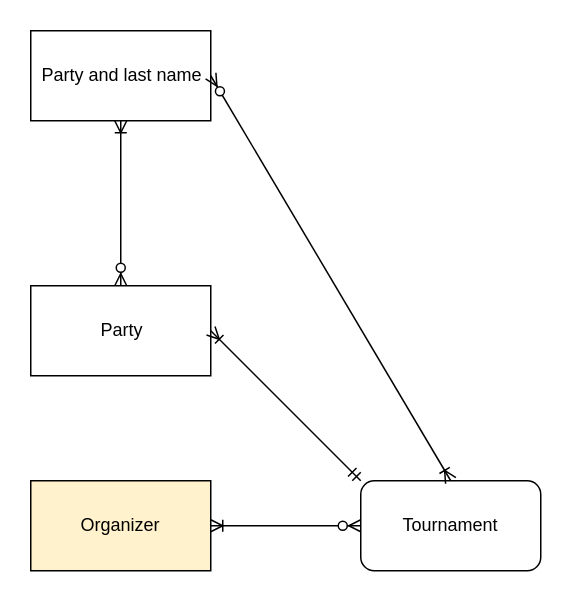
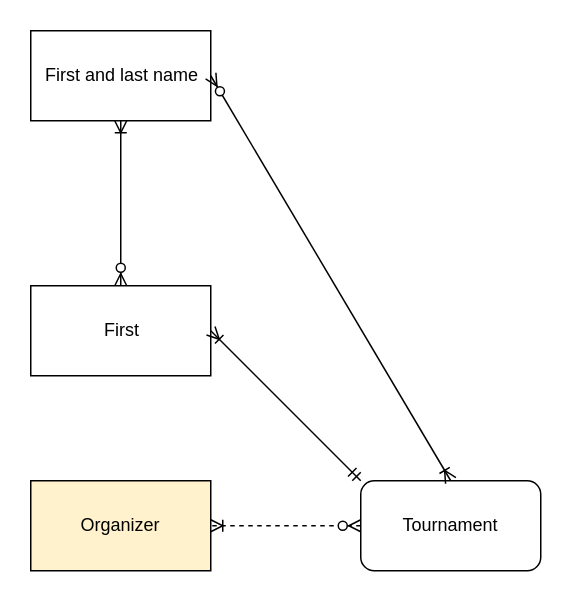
- <mxCell id="2" value="&lt;div style='width: 113.0px;height:auto;word-break: break-word;'&gt;&lt;div align=&quot;center&quot;&gt;&lt;span style=&quot;font-size:12px;font-family:Arial; line-height: 0;&quot;&gt;&lt;span style=&quot; line-height: normal;&quot;&gt;Party and last name&lt;/span&gt;&lt;/span&gt;&lt;/div&gt;&lt;/div&gt;" style="shape=rect;shadow=0;strokeWidth=1;fillColor=#FFFFFF;strokeColor=#000000;opacity=100.0;html=1;nl2Br=0;verticalAlign=middle;align=center;spacingLeft=2.0;spacingRight=0;whiteSpace=wrap;gliffyId=1;" parent="1" vertex="1"><mxGeometry x="20" y="20" width="120" height="60" as="geometry" /></mxCell>
+ <mxCell id="2" value="&lt;div style='width: 113.0px;height:auto;word-break: break-word;'&gt;&lt;div align=&quot;center&quot;&gt;&lt;span style=&quot;font-size:12px;font-family:Arial; line-height: 0;&quot;&gt;&lt;span style=&quot; line-height: normal;&quot;&gt;First and last name&lt;/span&gt;&lt;/span&gt;&lt;/div&gt;&lt;/div&gt;" style="shape=rect;shadow=0;strokeWidth=1;fillColor=#FFFFFF;strokeColor=#000000;opacity=100.0;html=1;nl2Br=0;verticalAlign=middle;align=center;spacingLeft=2.0;spacingRight=0;whiteSpace=wrap;gliffyId=1;" parent="1" vertex="1"><mxGeometry x="20" y="20" width="120" height="60" as="geometry" /></mxCell>
- <mxCell id="3" value="&lt;div style='width: 113.0px;height:auto;word-break: break-word;'&gt;&lt;div align=&quot;center&quot;&gt;&lt;span style=&quot;font-size:12px;font-family:Arial; line-height: normal;&quot;&gt;Party&lt;span style=&quot;text-decoration:none; line-height: normal;&quot;&gt;&lt;br /&gt;&lt;/span&gt;&lt;/span&gt;&lt;/div&gt;&lt;/div&gt;" style="shape=rect;shadow=0;strokeWidth=1;fillColor=#FFFFFF;strokeColor=#000000;opacity=100.0;html=1;nl2Br=0;verticalAlign=middle;align=center;spacingLeft=2.0;spacingRight=0;whiteSpace=wrap;gliffyId=32;" parent="1" vertex="1"><mxGeometry x="20" y="190" width="120" height="60" as="geometry" /></mxCell>
+ <mxCell id="3" value="&lt;div style='width: 113.0px;height:auto;word-break: break-word;'&gt;&lt;div align=&quot;center&quot;&gt;&lt;span style=&quot;font-size:12px;font-family:Arial; line-height: normal;&quot;&gt;First&lt;span style=&quot;text-decoration:none; line-height: normal;&quot;&gt;&lt;br /&gt;&lt;/span&gt;&lt;/span&gt;&lt;/div&gt;&lt;/div&gt;" style="shape=rect;shadow=0;strokeWidth=1;fillColor=#FFFFFF;strokeColor=#000000;opacity=100.0;html=1;nl2Br=0;verticalAlign=middle;align=center;spacingLeft=2.0;spacingRight=0;whiteSpace=wrap;gliffyId=32;" parent="1" vertex="1"><mxGeometry x="20" y="190" width="120" height="60" as="geometry" /></mxCell>
- <mxCell id="9" value="" style="fontSize=12;html=1;endArrow=ERoneToMany;startArrow=ERzeroToMany;entryX=1;entryY=0.5;entryDx=0;entryDy=0;exitX=0;exitY=0.5;exitDx=0;exitDy=0;" parent="1" source="4" target="7" edge="1"><mxGeometry width="100" height="100" relative="1" as="geometry"><mxPoint x="340" y="420" as="sourcePoint" /><mxPoint x="230" y="420" as="targetPoint" /></mxGeometry></mxCell>
+ <mxCell id="9" value="" style="fontSize=12;html=1;endArrow=ERoneToMany;startArrow=ERzeroToMany;entryX=1;entryY=0.5;entryDx=0;entryDy=0;exitX=0;exitY=0.5;exitDx=0;exitDy=0;dashed=1;" parent="1" source="4" target="7" edge="1"><mxGeometry width="100" height="100" relative="1" as="geometry"><mxPoint x="340" y="420" as="sourcePoint" /><mxPoint x="230" y="420" as="targetPoint" /></mxGeometry></mxCell>
